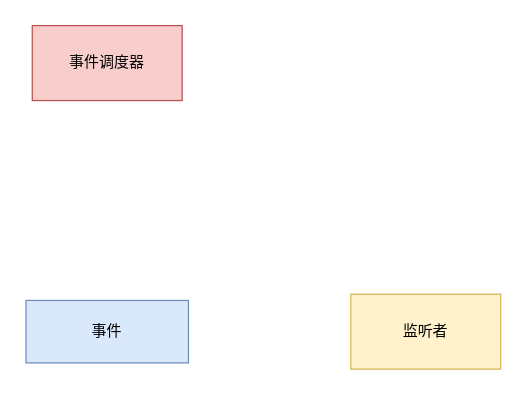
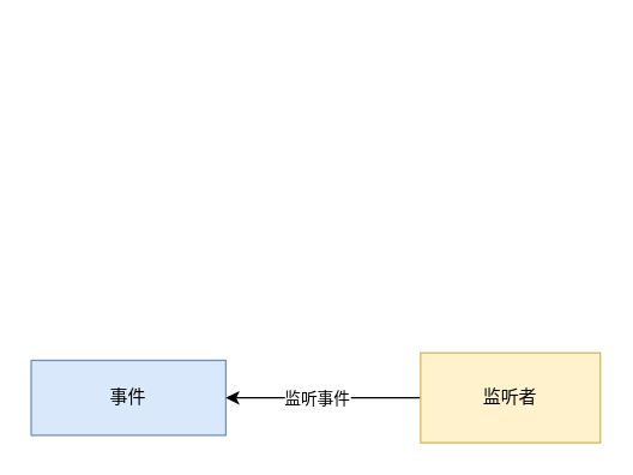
- <mxCell id="6" value="事件调度器" style="rounded=0;whiteSpace=wrap;html=1;fillColor=#f8cecc;strokeColor=#b85450;" vertex="1" parent="1"><mxGeometry x="25" y="20" width="120" height="60" as="geometry" /></mxCell>
+ <mxCell id="3" style="edgeStyle=orthogonalEdgeStyle;rounded=0;orthogonalLoop=1;jettySize=auto;html=1;entryX=1;entryY=0.5;entryDx=0;entryDy=0;" edge="1" parent="1" source="5" target="2"><mxGeometry relative="1" as="geometry" /></mxCell>
+ <mxCell id="4" value="监听事件" style="edgeLabel;html=1;align=center;verticalAlign=middle;resizable=0;points=[];" vertex="1" connectable="0" parent="3"><mxGeometry x="0.185" y="3" relative="1" as="geometry"><mxPoint x="7" y="-3" as="offset" /></mxGeometry></mxCell>
